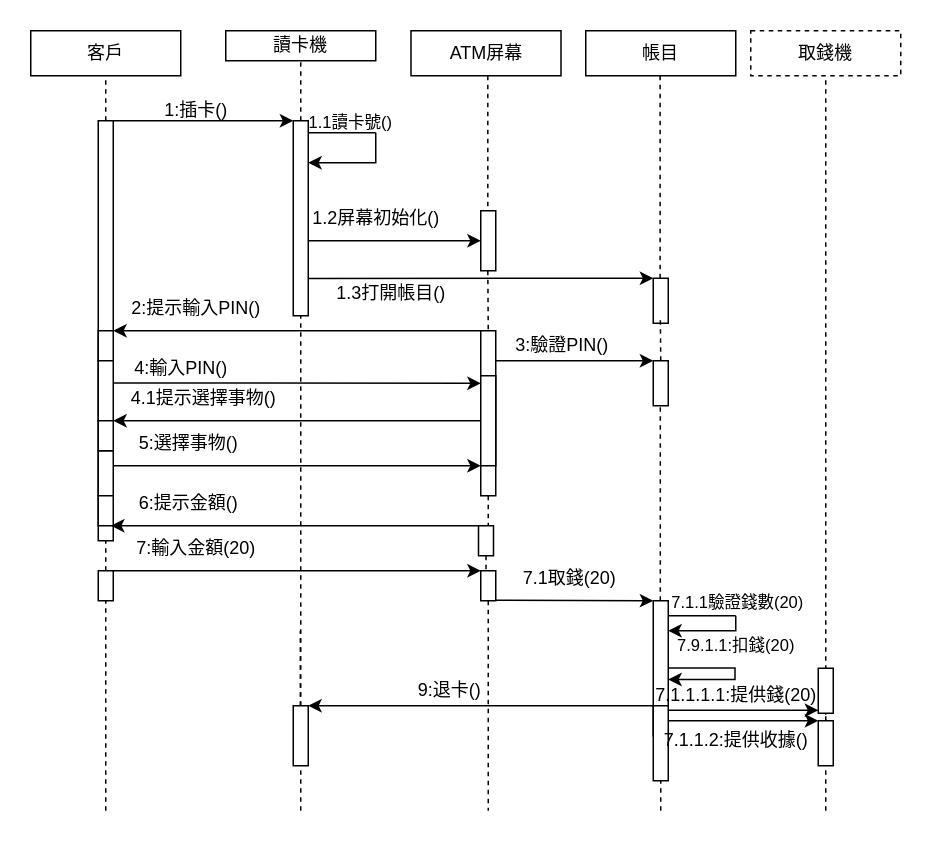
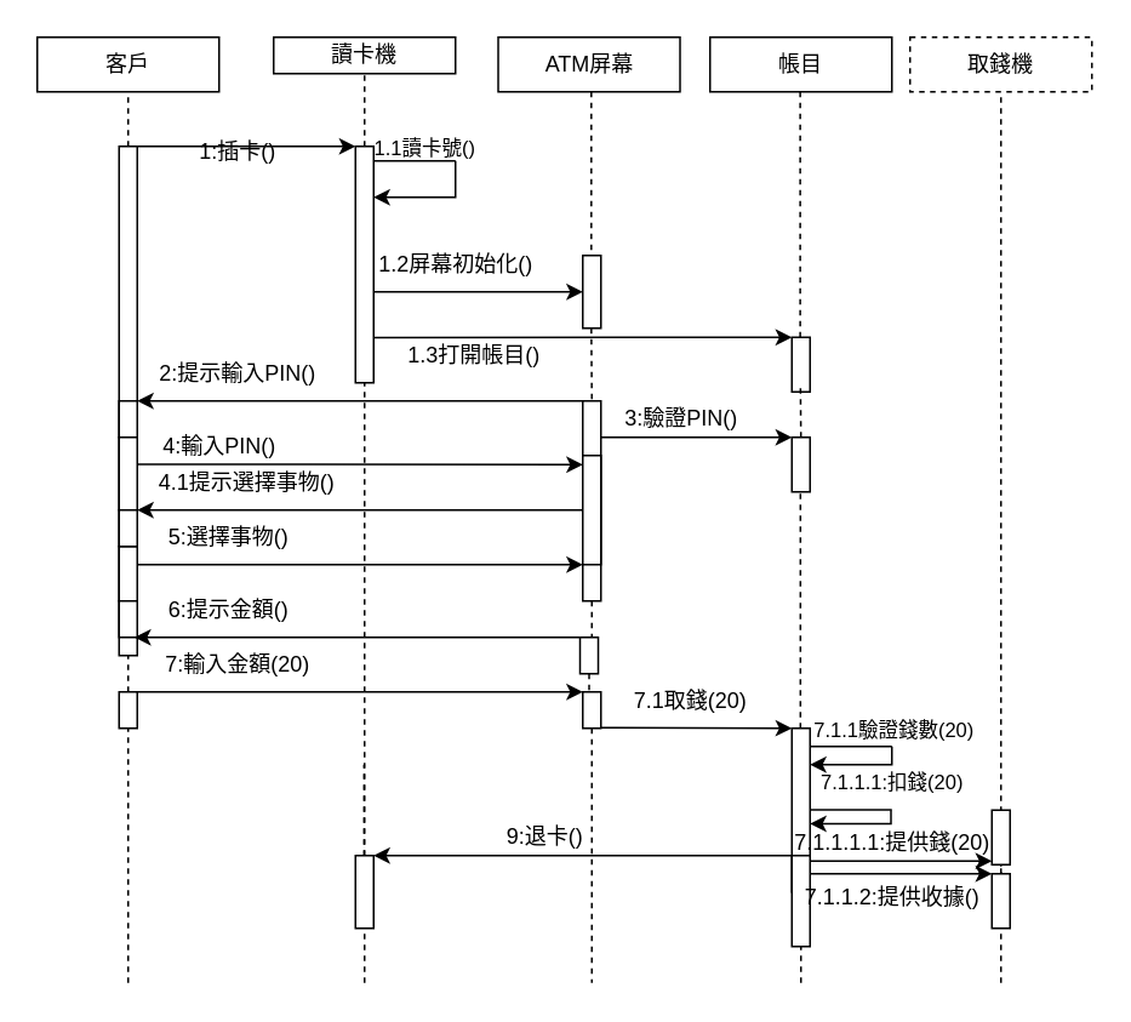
- <mxCell id="18" value="1:插卡()" style="text;html=1;align=center;verticalAlign=middle;resizable=0;points=[];autosize=1;strokeColor=none;fillColor=none;" vertex="1" parent="1"><mxGeometry x="95" y="58" width="70" height="30" as="geometry" /></mxCell>
+ <mxCell id="18" value="1:插卡()" style="text;html=1;align=center;verticalAlign=middle;resizable=0;points=[];autosize=1;strokeColor=none;fillColor=none;" vertex="1" parent="1"><mxGeometry x="95" y="68" width="70" height="30" as="geometry" /></mxCell>
- <mxCell id="2" value="&lt;span style=&quot;font-size: 11px; background-color: rgb(255, 255, 255);&quot;&gt;7.9.1.1:扣錢(20)&lt;/span&gt;" style="text;html=1;align=center;verticalAlign=middle;resizable=0;points=[];autosize=1;strokeColor=none;fillColor=none;" vertex="1" parent="1"><mxGeometry x="440" y="415" width="100" height="30" as="geometry" /></mxCell>
+ <mxCell id="2" value="&lt;span style=&quot;font-size: 11px; background-color: rgb(255, 255, 255);&quot;&gt;7.1.1.1:扣錢(20)&lt;/span&gt;" style="text;html=1;align=center;verticalAlign=middle;resizable=0;points=[];autosize=1;strokeColor=none;fillColor=none;" vertex="1" parent="1"><mxGeometry x="440" y="415" width="100" height="30" as="geometry" /></mxCell>
